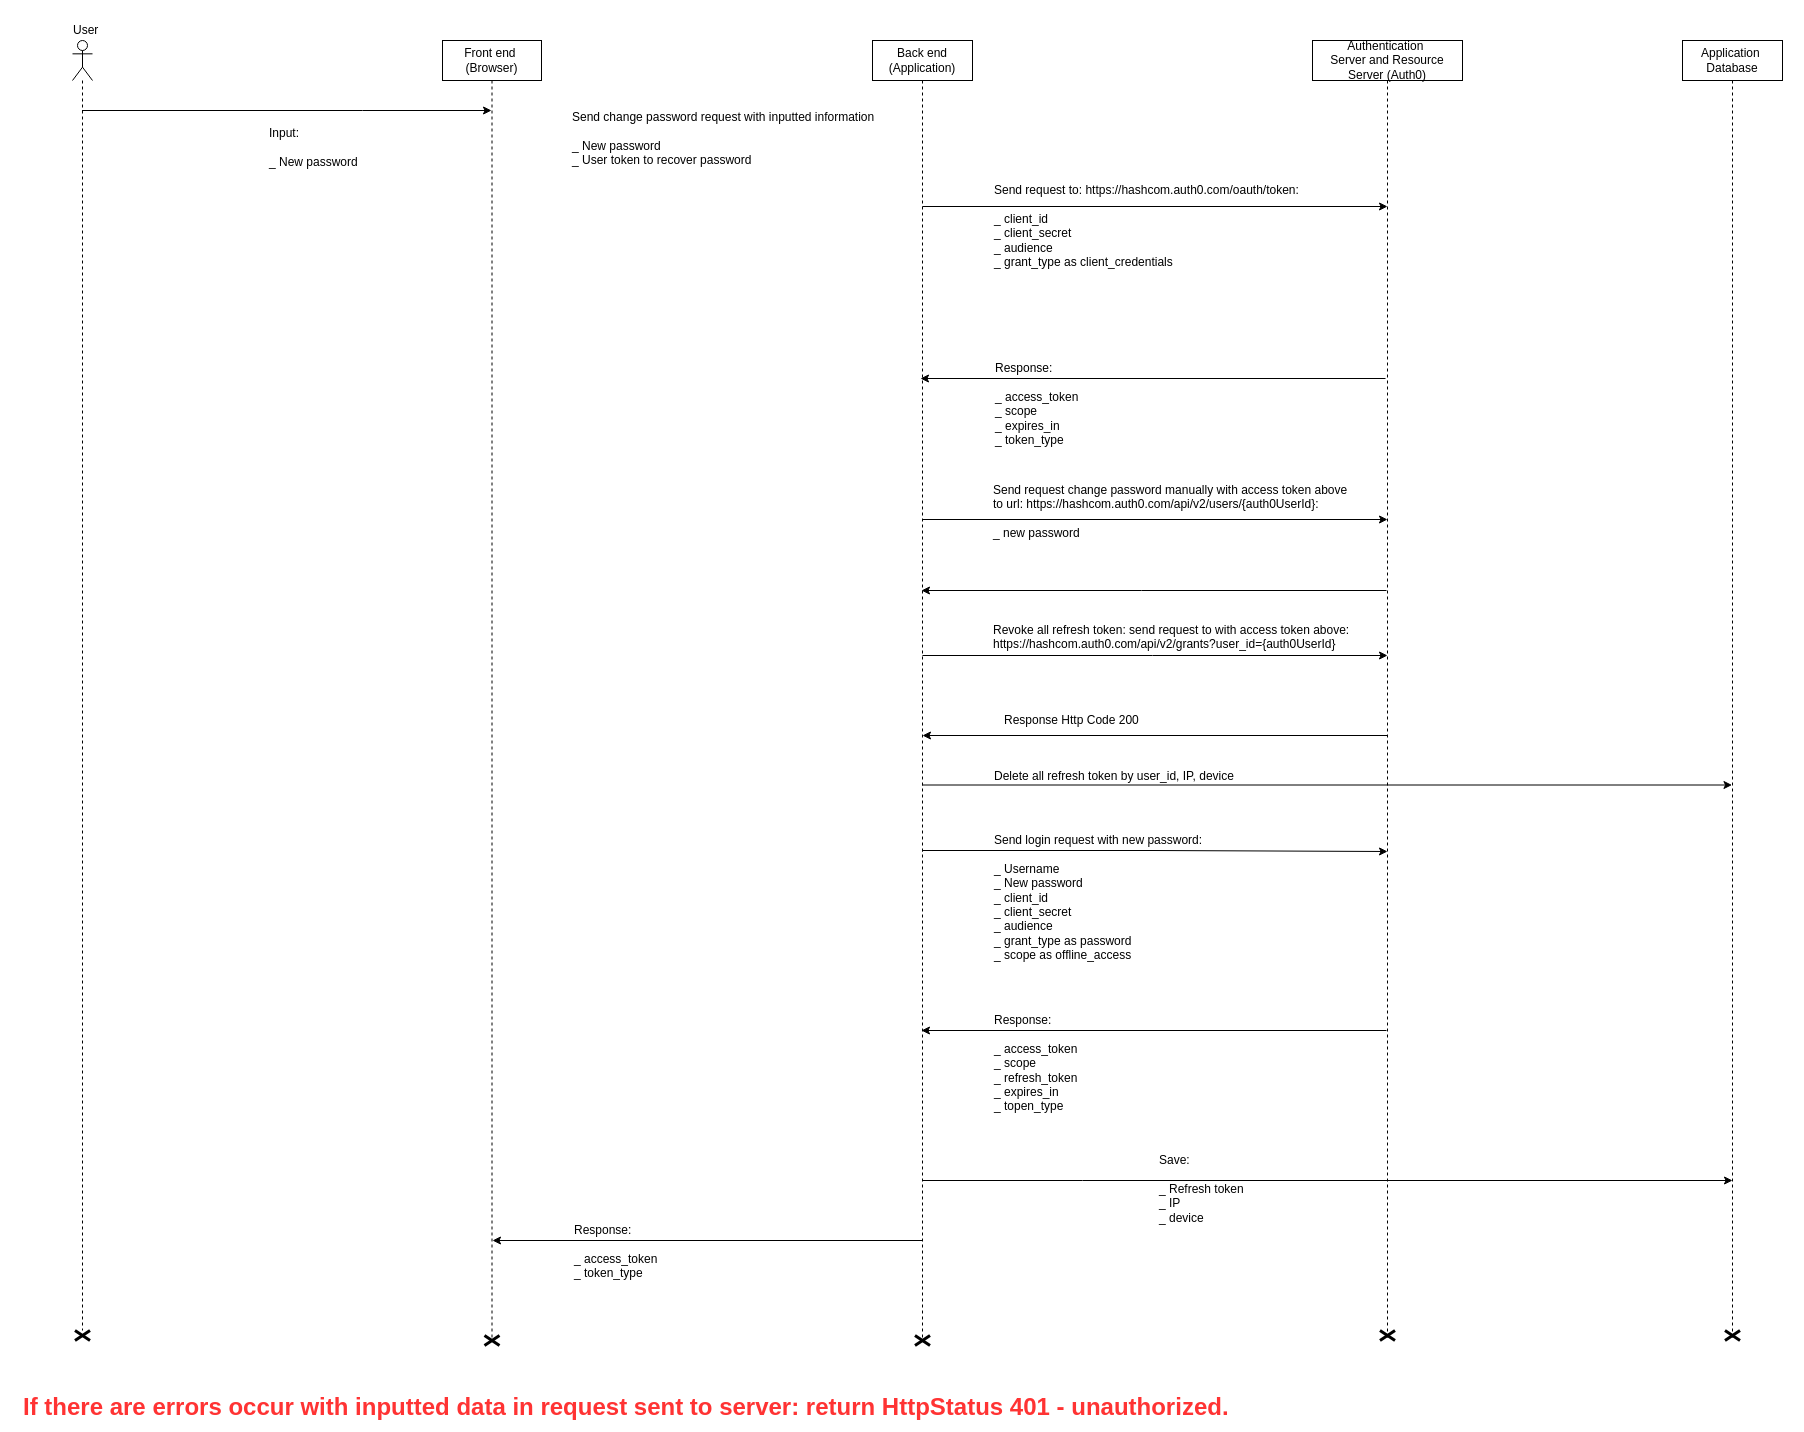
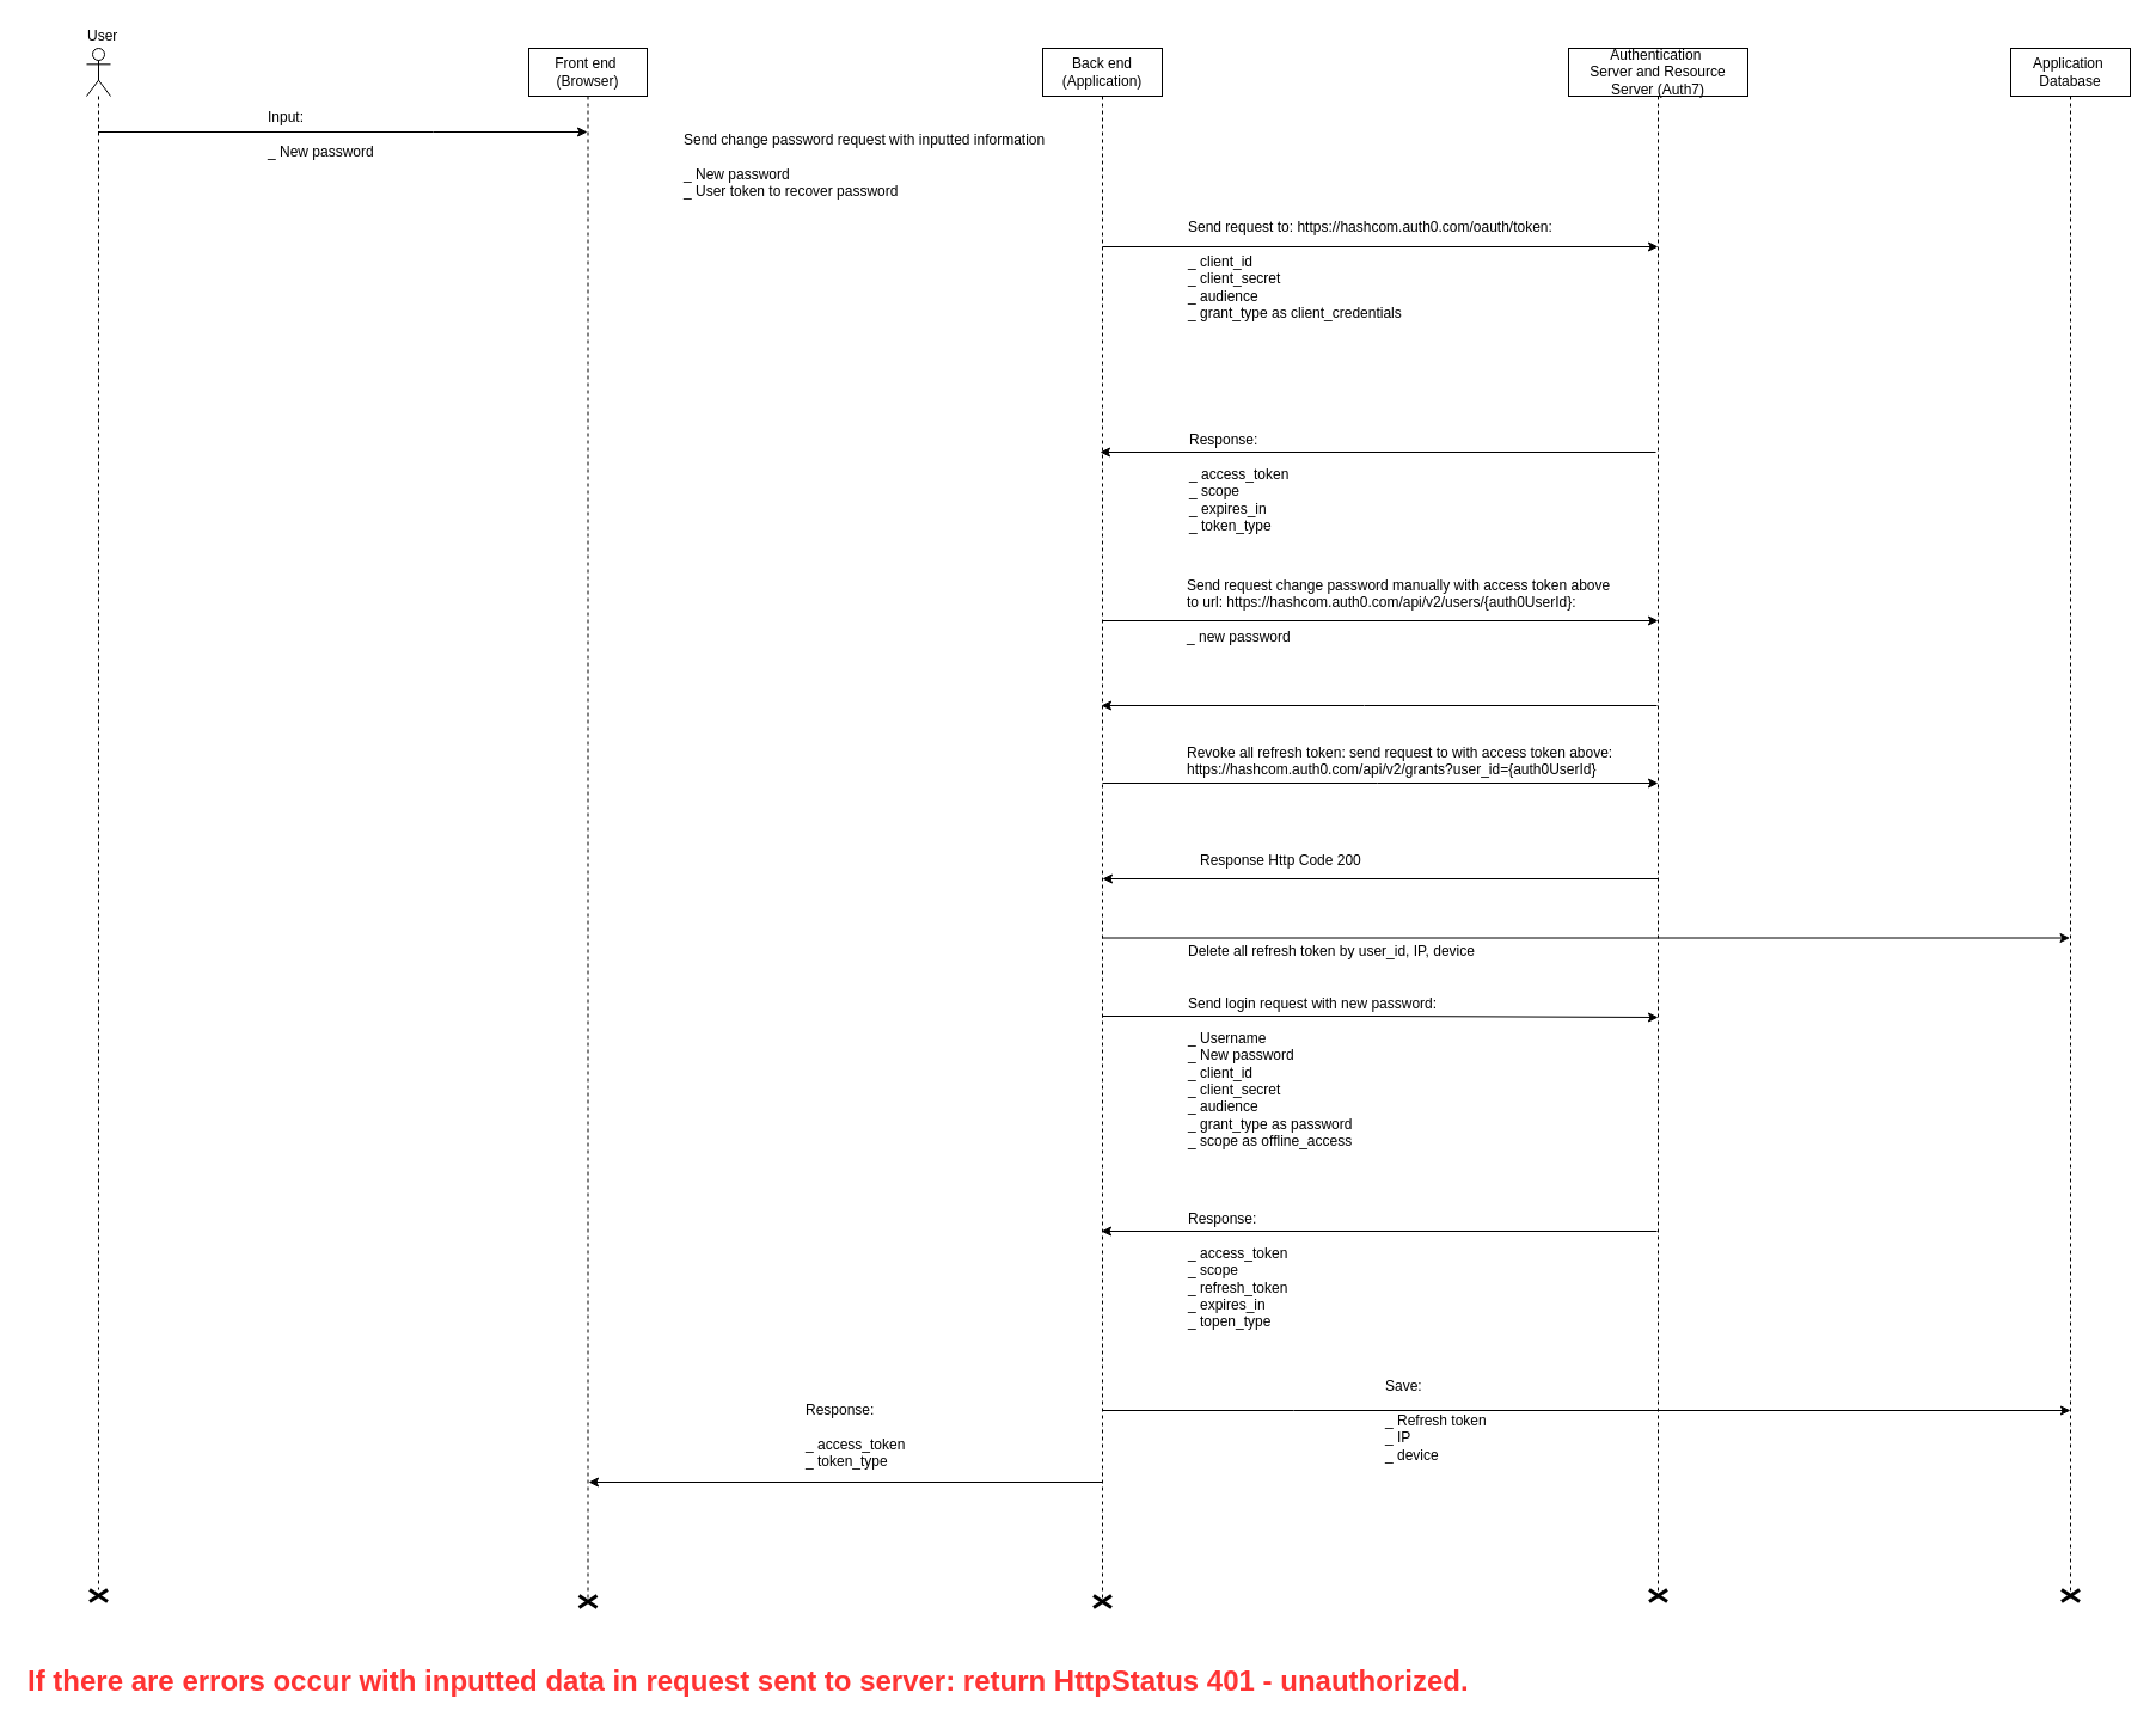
- <mxCell id="3" value="Authentication&amp;nbsp;&lt;br&gt;Server and Resource Server (Auth0)&lt;br&gt;" style="shape=umlLifeline;perimeter=lifelinePerimeter;whiteSpace=wrap;html=1;container=1;collapsible=0;recursiveResize=0;outlineConnect=0;" vertex="1" parent="1"><mxGeometry x="1312" y="40" width="150" height="1300" as="geometry" /></mxCell>
+ <mxCell id="3" value="Authentication&amp;nbsp;&lt;br&gt;Server and Resource Server (Auth7)&lt;br&gt;" style="shape=umlLifeline;perimeter=lifelinePerimeter;whiteSpace=wrap;html=1;container=1;collapsible=0;recursiveResize=0;outlineConnect=0;" vertex="1" parent="1"><mxGeometry x="1312" y="40" width="150" height="1300" as="geometry" /></mxCell>
- <mxCell id="7" value="Input:&amp;nbsp;&lt;br&gt;&lt;br&gt;_ New password&lt;br&gt;&lt;br&gt;" style="text;html=1;resizable=0;points=[];autosize=1;align=left;verticalAlign=top;spacingTop=-4;" vertex="1" parent="1"><mxGeometry x="267" y="123" width="100" height="60" as="geometry" /></mxCell>
+ <mxCell id="7" value="Input:&amp;nbsp;&lt;br&gt;&lt;br&gt;_ New password&lt;br&gt;&lt;br&gt;" style="text;html=1;resizable=0;points=[];autosize=1;align=left;verticalAlign=top;spacingTop=-4;" vertex="1" parent="1"><mxGeometry x="222" y="88" width="100" height="60" as="geometry" /></mxCell>
- <mxCell id="37" value="Delete all refresh token by user_id, IP, device" style="text;html=1;resizable=0;points=[];autosize=1;align=left;verticalAlign=top;spacingTop=-4;" vertex="1" parent="1"><mxGeometry x="991.5" y="766" width="260" height="20" as="geometry" /></mxCell>
+ <mxCell id="37" value="Delete all refresh token by user_id, IP, device" style="text;html=1;resizable=0;points=[];autosize=1;align=left;verticalAlign=top;spacingTop=-4;" vertex="1" parent="1"><mxGeometry x="991.5" y="786" width="260" height="20" as="geometry" /></mxCell>
- <mxCell id="33" value="Response:&lt;br&gt;&lt;br&gt;_ access_token&lt;br&gt;_ token_type&lt;br&gt;" style="text;html=1;resizable=0;points=[];autosize=1;align=left;verticalAlign=top;spacingTop=-4;" vertex="1" parent="1"><mxGeometry x="572" y="1220" width="100" height="60" as="geometry" /></mxCell>
+ <mxCell id="33" value="Response:&lt;br&gt;&lt;br&gt;_ access_token&lt;br&gt;_ token_type&lt;br&gt;" style="text;html=1;resizable=0;points=[];autosize=1;align=left;verticalAlign=top;spacingTop=-4;" vertex="1" parent="1"><mxGeometry x="672" y="1170" width="100" height="60" as="geometry" /></mxCell>
